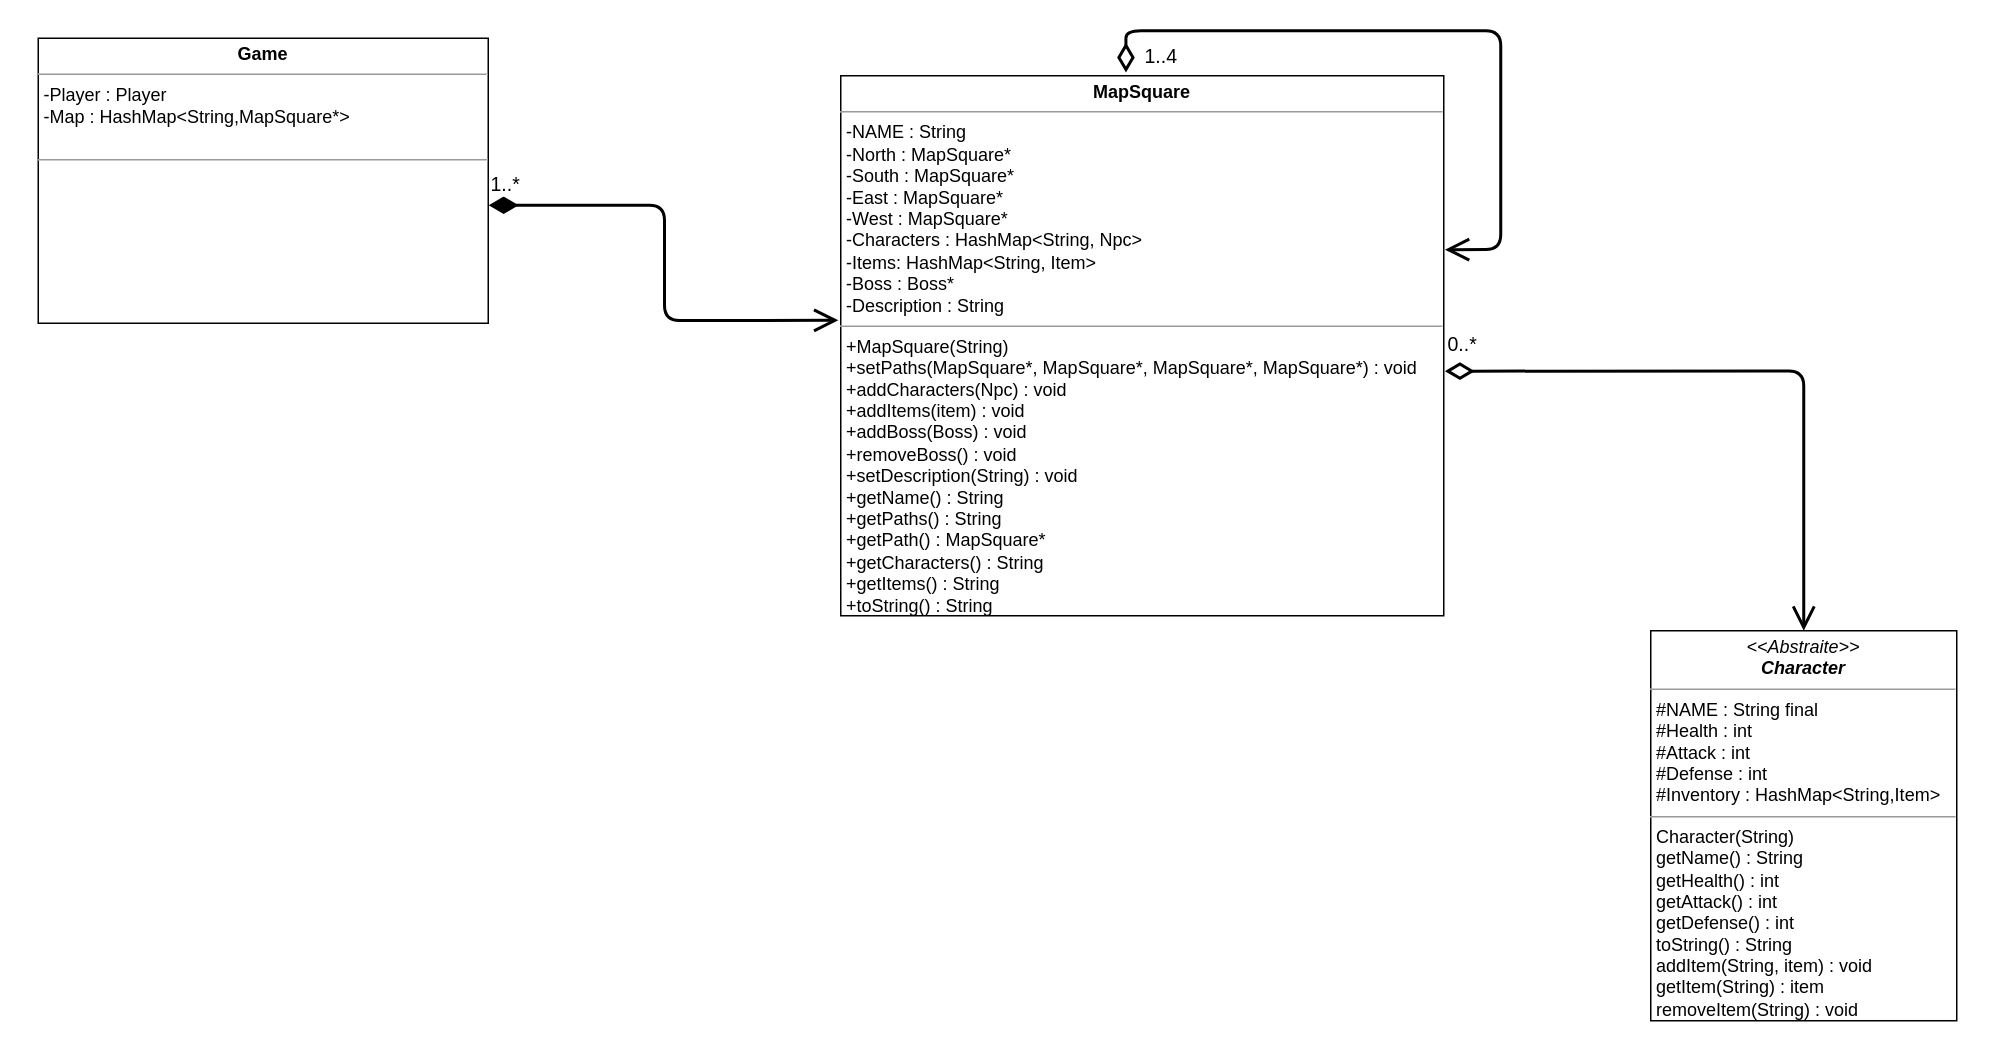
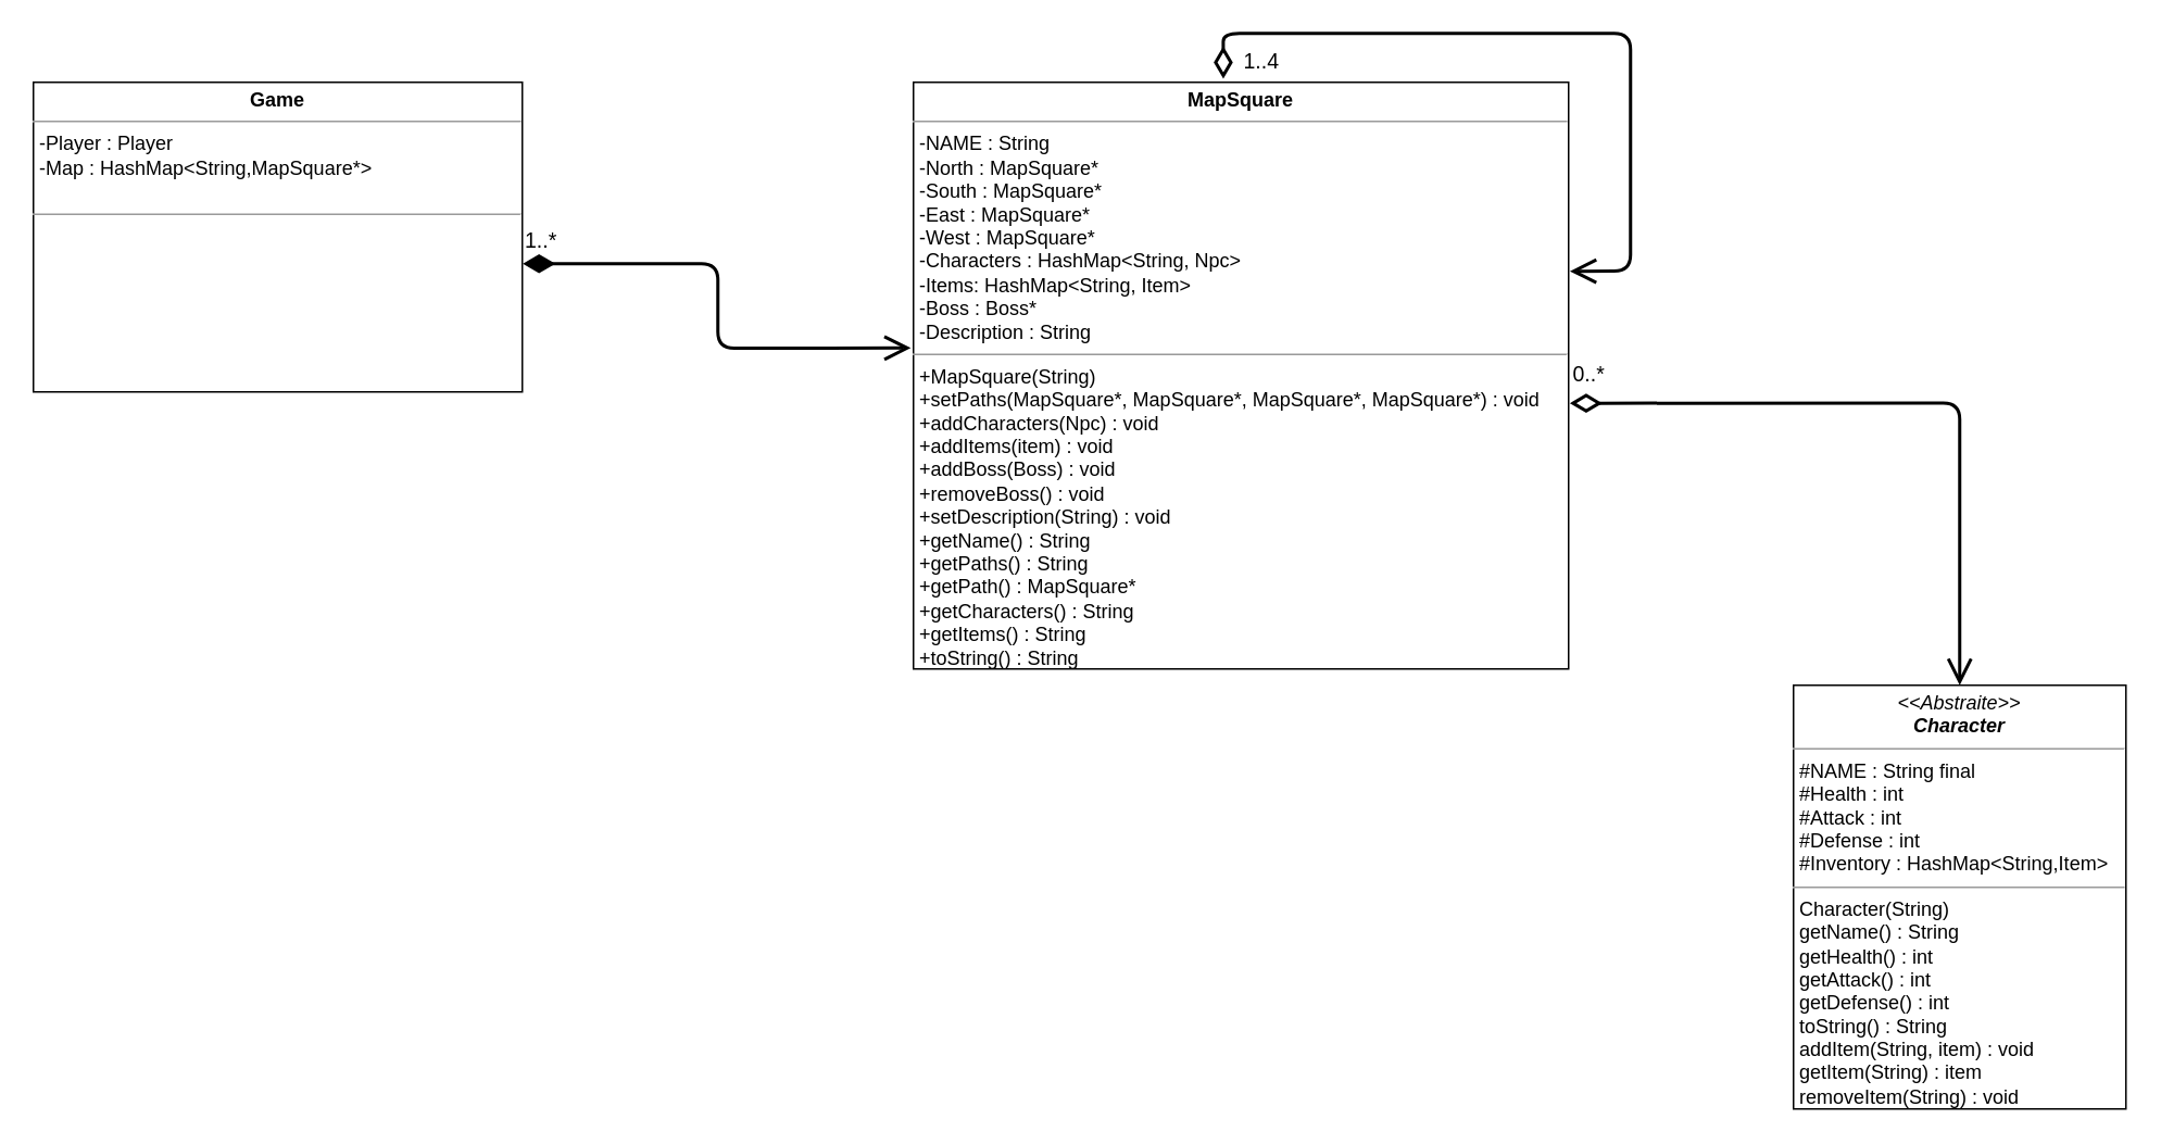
- <mxCell id="6" value="&lt;p style=&quot;margin: 0px ; margin-top: 4px ; text-align: center&quot;&gt;&lt;b&gt;Game&lt;/b&gt;&lt;/p&gt;&lt;hr size=&quot;1&quot;&gt;&lt;p style=&quot;margin: 0px ; margin-left: 4px&quot;&gt;-Player : Player&lt;/p&gt;&lt;p style=&quot;margin: 0px ; margin-left: 4px&quot;&gt;-Map : HashMap&amp;lt;String,MapSquare*&amp;gt;&lt;/p&gt;&lt;p style=&quot;margin: 0px ; margin-left: 4px&quot;&gt;&lt;br&gt;&lt;/p&gt;&lt;hr size=&quot;1&quot;&gt;&lt;p style=&quot;margin: 0px ; margin-left: 4px&quot;&gt;&lt;br&gt;&lt;/p&gt;" style="verticalAlign=top;align=left;overflow=fill;fontSize=12;fontFamily=Helvetica;html=1;" parent="1" vertex="1"><mxGeometry x="25" y="25" width="300" height="190" as="geometry" /></mxCell>
+ <mxCell id="6" value="&lt;p style=&quot;margin: 0px ; margin-top: 4px ; text-align: center&quot;&gt;&lt;b&gt;Game&lt;/b&gt;&lt;/p&gt;&lt;hr size=&quot;1&quot;&gt;&lt;p style=&quot;margin: 0px ; margin-left: 4px&quot;&gt;-Player : Player&lt;/p&gt;&lt;p style=&quot;margin: 0px ; margin-left: 4px&quot;&gt;-Map : HashMap&amp;lt;String,MapSquare*&amp;gt;&lt;/p&gt;&lt;p style=&quot;margin: 0px ; margin-left: 4px&quot;&gt;&lt;br&gt;&lt;/p&gt;&lt;hr size=&quot;1&quot;&gt;&lt;p style=&quot;margin: 0px ; margin-left: 4px&quot;&gt;&lt;br&gt;&lt;/p&gt;" style="verticalAlign=top;align=left;overflow=fill;fontSize=12;fontFamily=Helvetica;html=1;" parent="1" vertex="1"><mxGeometry x="20" y="50" width="300" height="190" as="geometry" /></mxCell>
